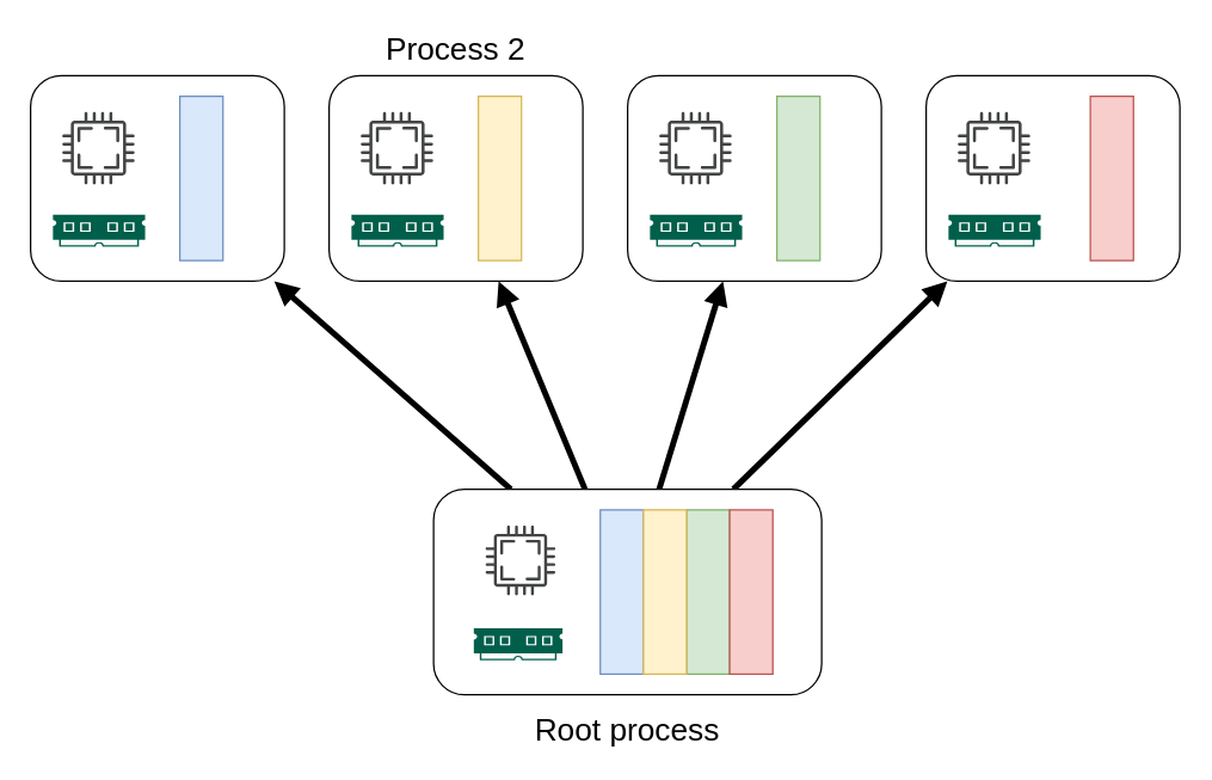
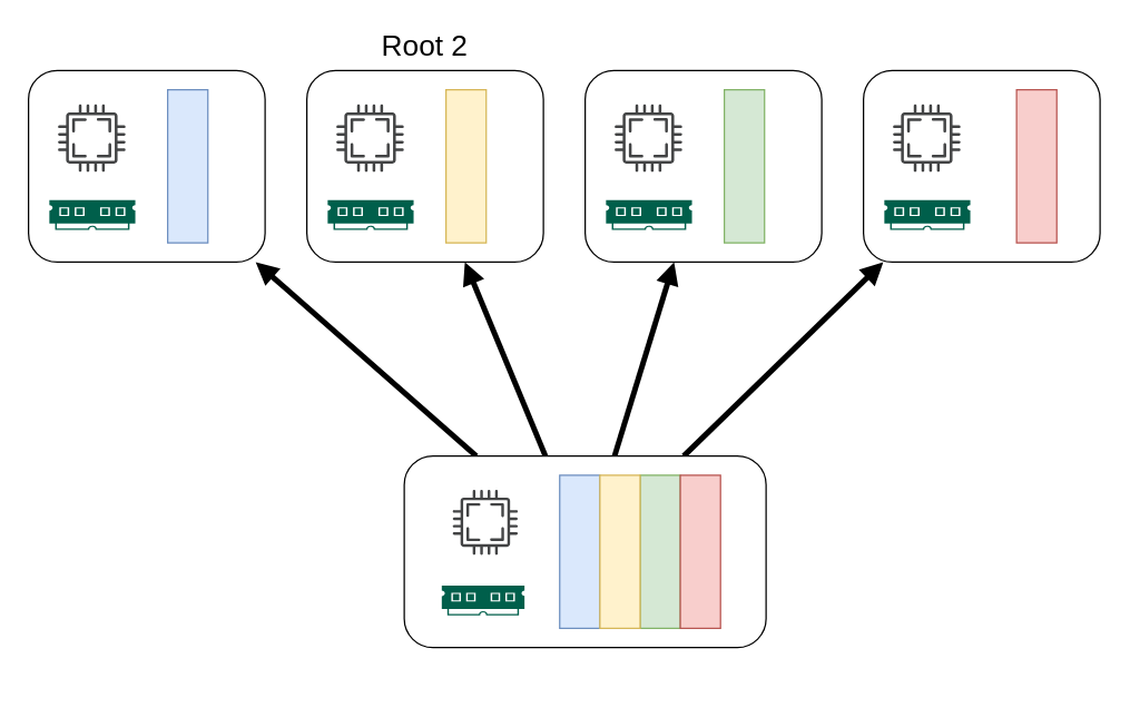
- <mxCell id="8" value="&lt;div&gt;Process 2&lt;br&gt;&lt;/div&gt;" style="text;html=1;strokeColor=none;fillColor=none;align=center;verticalAlign=middle;whiteSpace=wrap;rounded=0;fontSize=21;container=0;" parent="7" vertex="1"><mxGeometry x="2.8" width="164.4" height="24.29" as="geometry" /></mxCell>
+ <mxCell id="8" value="&lt;div&gt;Root 2&lt;br&gt;&lt;/div&gt;" style="text;html=1;strokeColor=none;fillColor=none;align=center;verticalAlign=middle;whiteSpace=wrap;rounded=0;fontSize=21;container=0;" parent="7" vertex="1"><mxGeometry x="2.8" width="164.4" height="24.29" as="geometry" /></mxCell>
- <mxCell id="28" value="Root process" style="text;html=1;strokeColor=none;fillColor=none;align=center;verticalAlign=middle;whiteSpace=wrap;rounded=0;fontSize=21;container=0;" parent="27" vertex="1"><mxGeometry x="50.844" y="148.62" width="158.311" height="24.29" as="geometry" /></mxCell>
